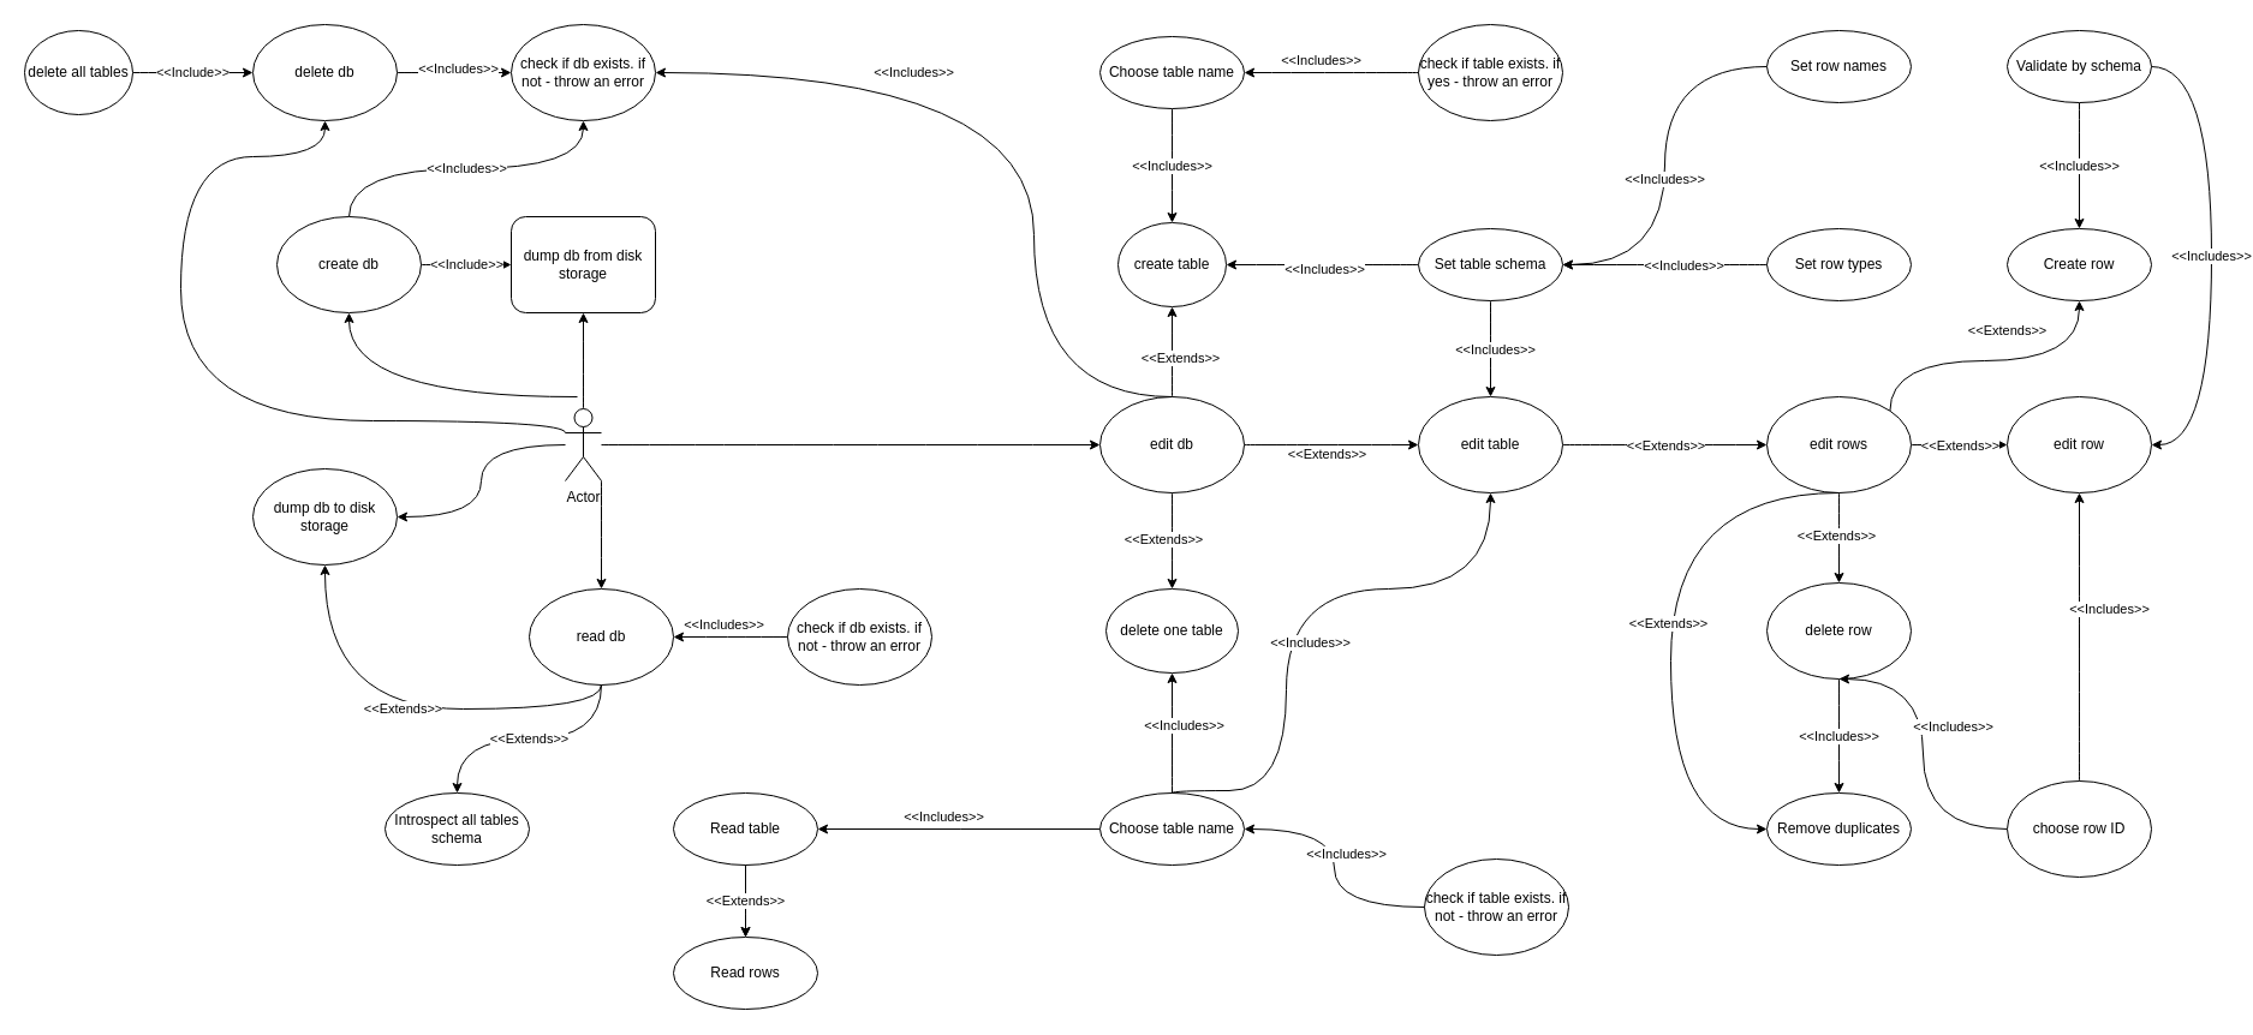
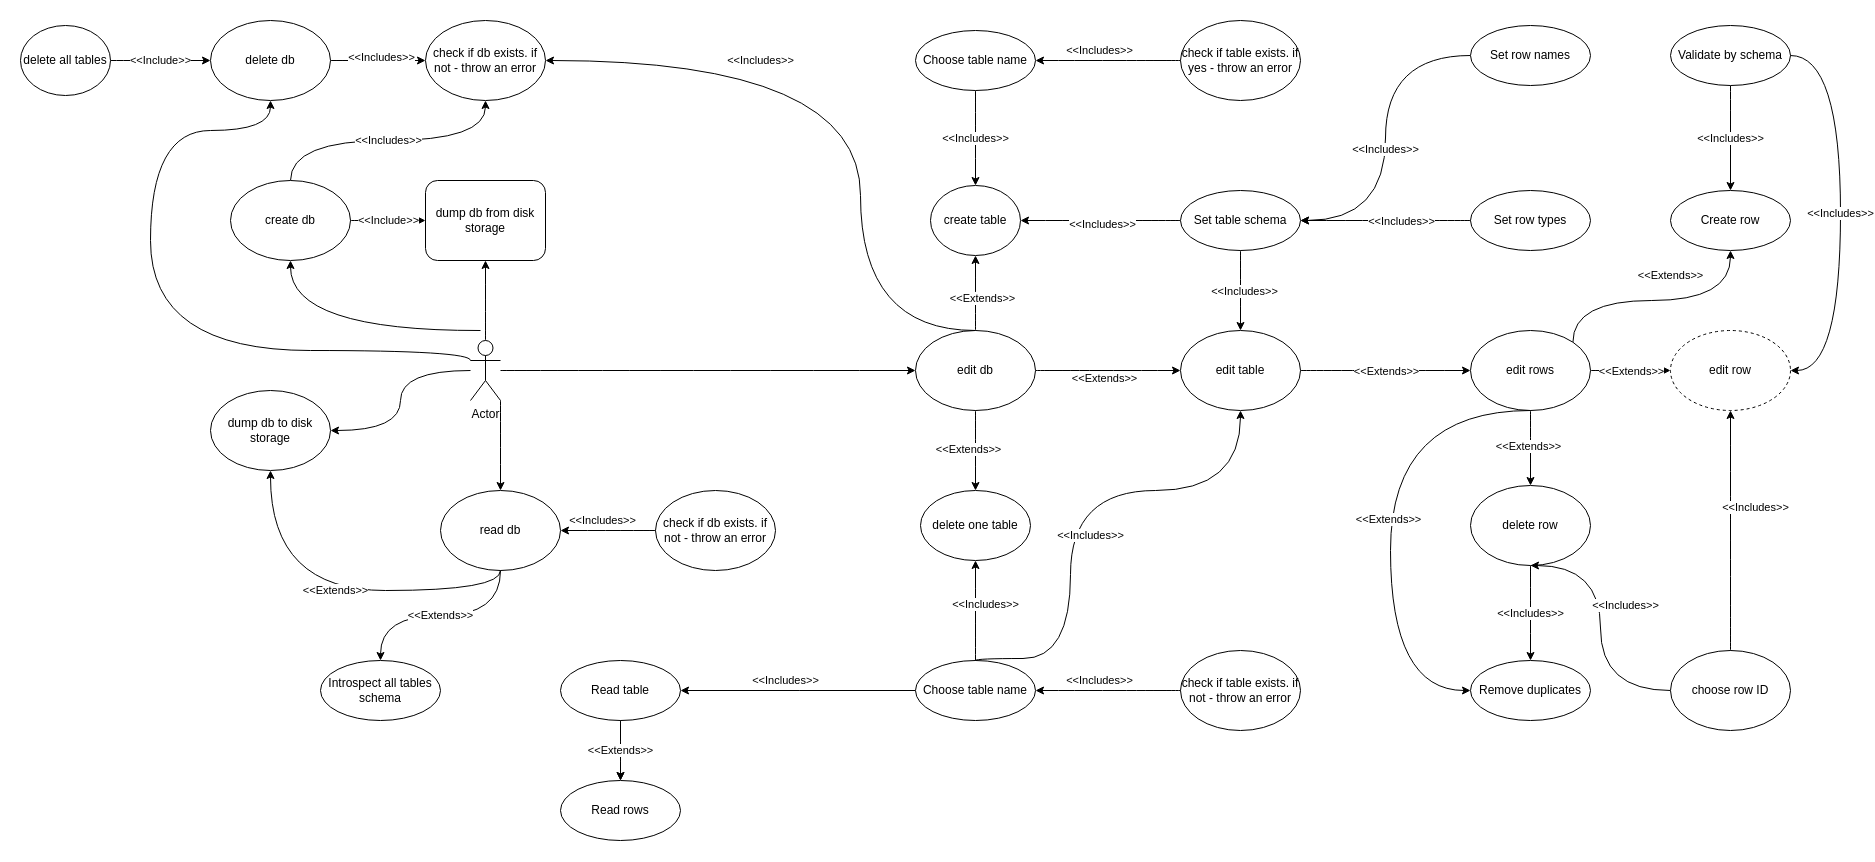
- <mxCell id="79" value="edit&amp;nbsp;row" style="ellipse;whiteSpace=wrap;html=1;" vertex="1" parent="1"><mxGeometry x="1670" y="330" width="120" height="80" as="geometry" /></mxCell>
+ <mxCell id="79" value="edit&amp;nbsp;row" style="ellipse;whiteSpace=wrap;html=1;dashed=1;" vertex="1" parent="1"><mxGeometry x="1670" y="330" width="120" height="80" as="geometry" /></mxCell>
- <mxCell id="39" value="check if table exists. if not - throw an error" style="ellipse;whiteSpace=wrap;html=1;" vertex="1" parent="1"><mxGeometry x="1185" y="715" width="120" height="80" as="geometry" /></mxCell>
+ <mxCell id="39" value="check if table exists. if not - throw an error" style="ellipse;whiteSpace=wrap;html=1;" vertex="1" parent="1"><mxGeometry x="1180" y="650" width="120" height="80" as="geometry" /></mxCell>
